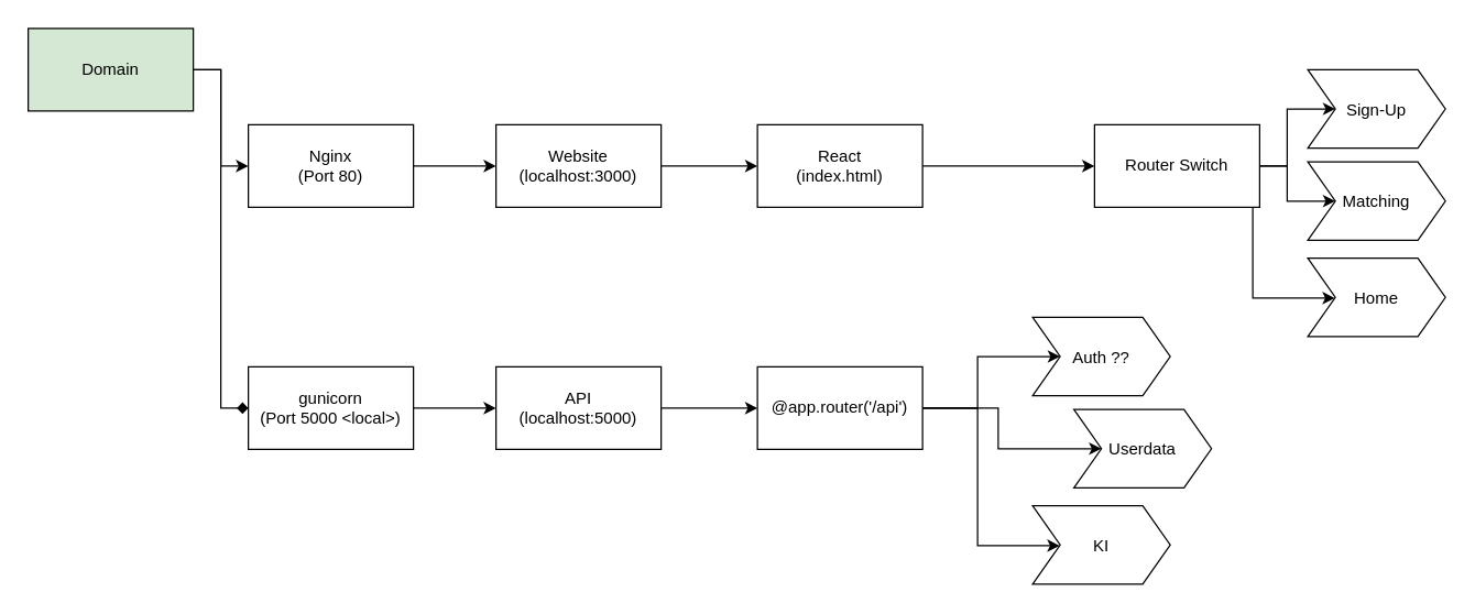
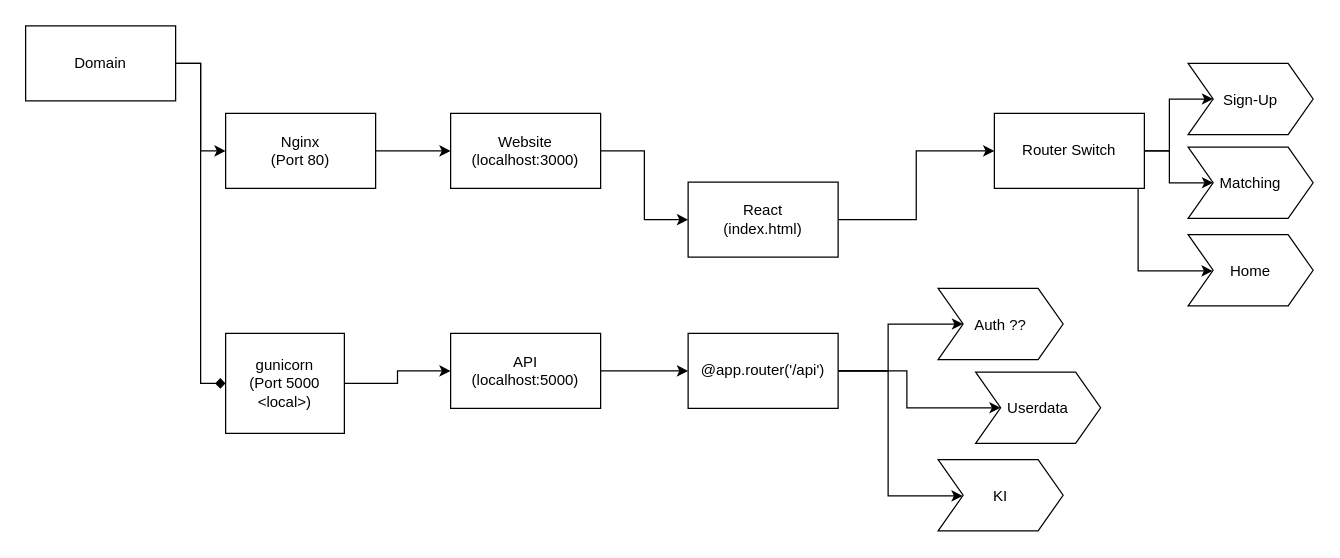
- <mxCell id="24" value="Domain" style="rounded=0;whiteSpace=wrap;html=1;fillColor=#d5e8d4;" vertex="1" parent="1"><mxGeometry x="20" y="20" width="120" height="60" as="geometry" /></mxCell>
+ <mxCell id="24" value="Domain" style="rounded=0;whiteSpace=wrap;html=1;" vertex="1" parent="1"><mxGeometry x="20" y="20" width="120" height="60" as="geometry" /></mxCell>
- <mxCell id="7" value="React&lt;br&gt;(index.html)" style="rounded=0;whiteSpace=wrap;html=1;" vertex="1" parent="1"><mxGeometry x="550" y="90" width="120" height="60" as="geometry" /></mxCell>
+ <mxCell id="7" value="React&lt;br&gt;(index.html)" style="rounded=0;whiteSpace=wrap;html=1;" vertex="1" parent="1"><mxGeometry x="550" y="145" width="120" height="60" as="geometry" /></mxCell>
- <mxCell id="28" value="gunicorn&lt;br&gt;(Port 5000 &amp;lt;local&amp;gt;)" style="rounded=0;whiteSpace=wrap;html=1;" vertex="1" parent="1"><mxGeometry x="180" y="266" width="120" height="60" as="geometry" /></mxCell>
+ <mxCell id="28" value="gunicorn&lt;br&gt;(Port 5000 &amp;lt;local&amp;gt;)" style="rounded=0;whiteSpace=wrap;html=1;" vertex="1" parent="1"><mxGeometry x="180" y="266" width="95" height="80" as="geometry" /></mxCell>
